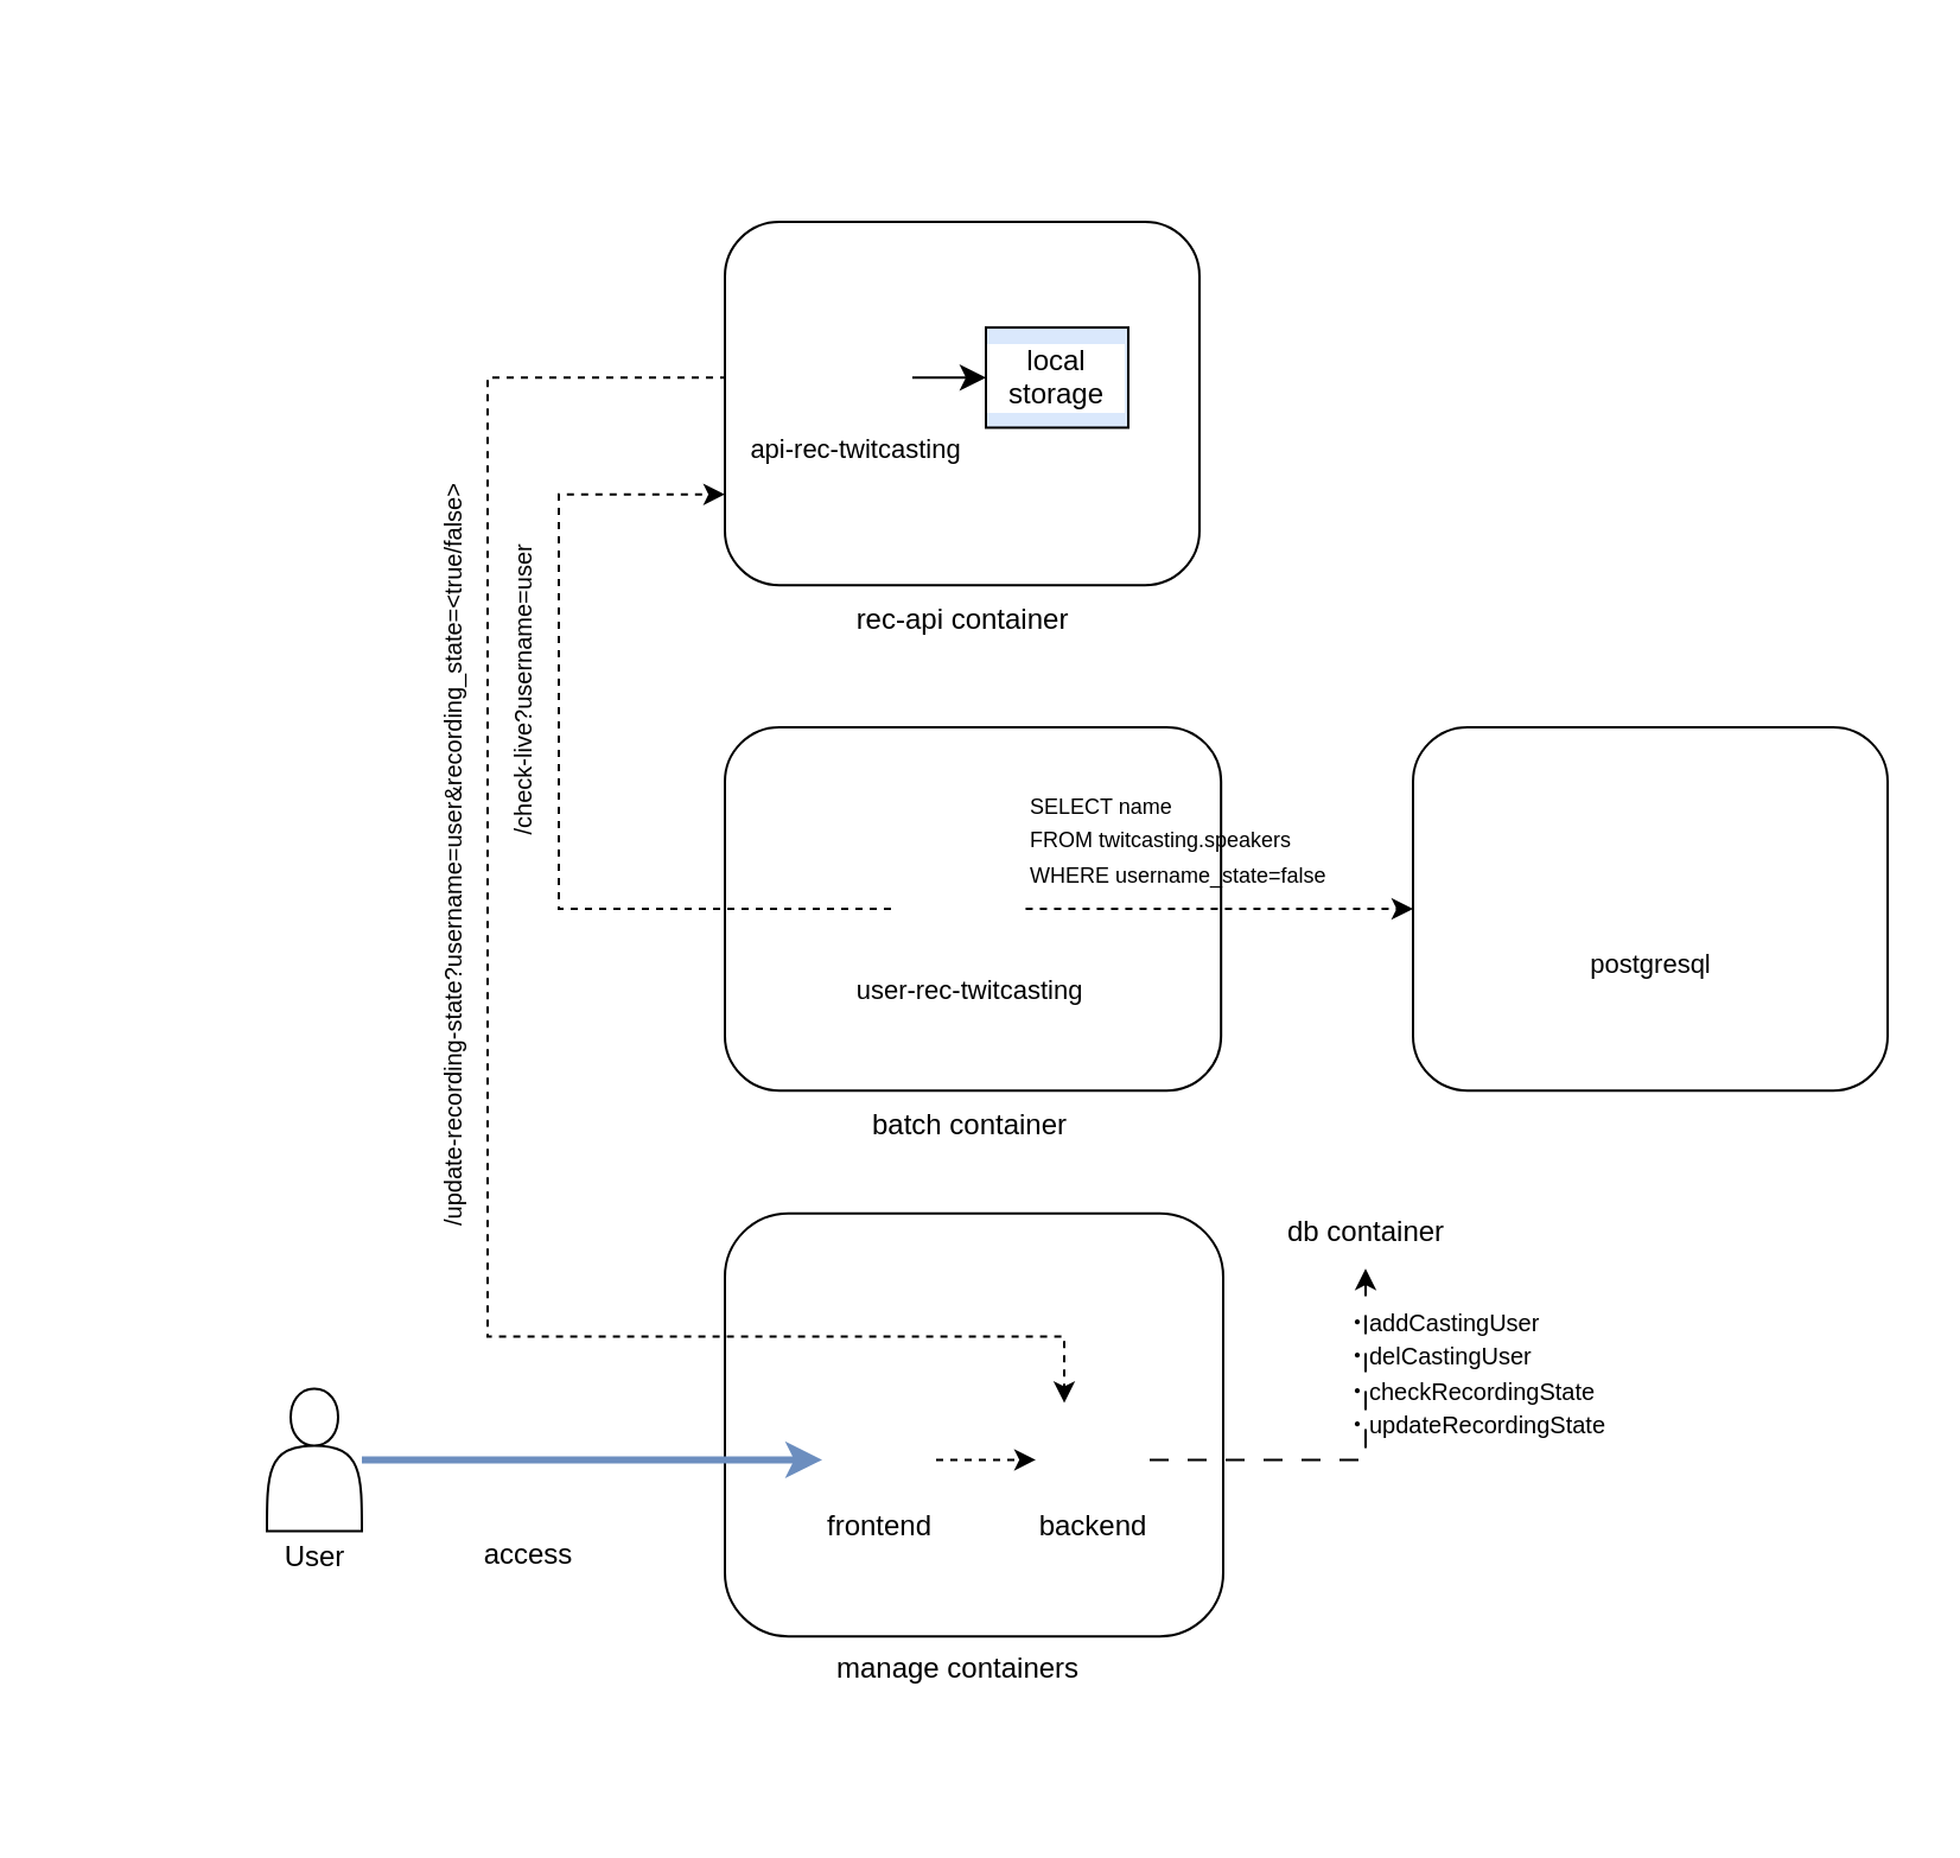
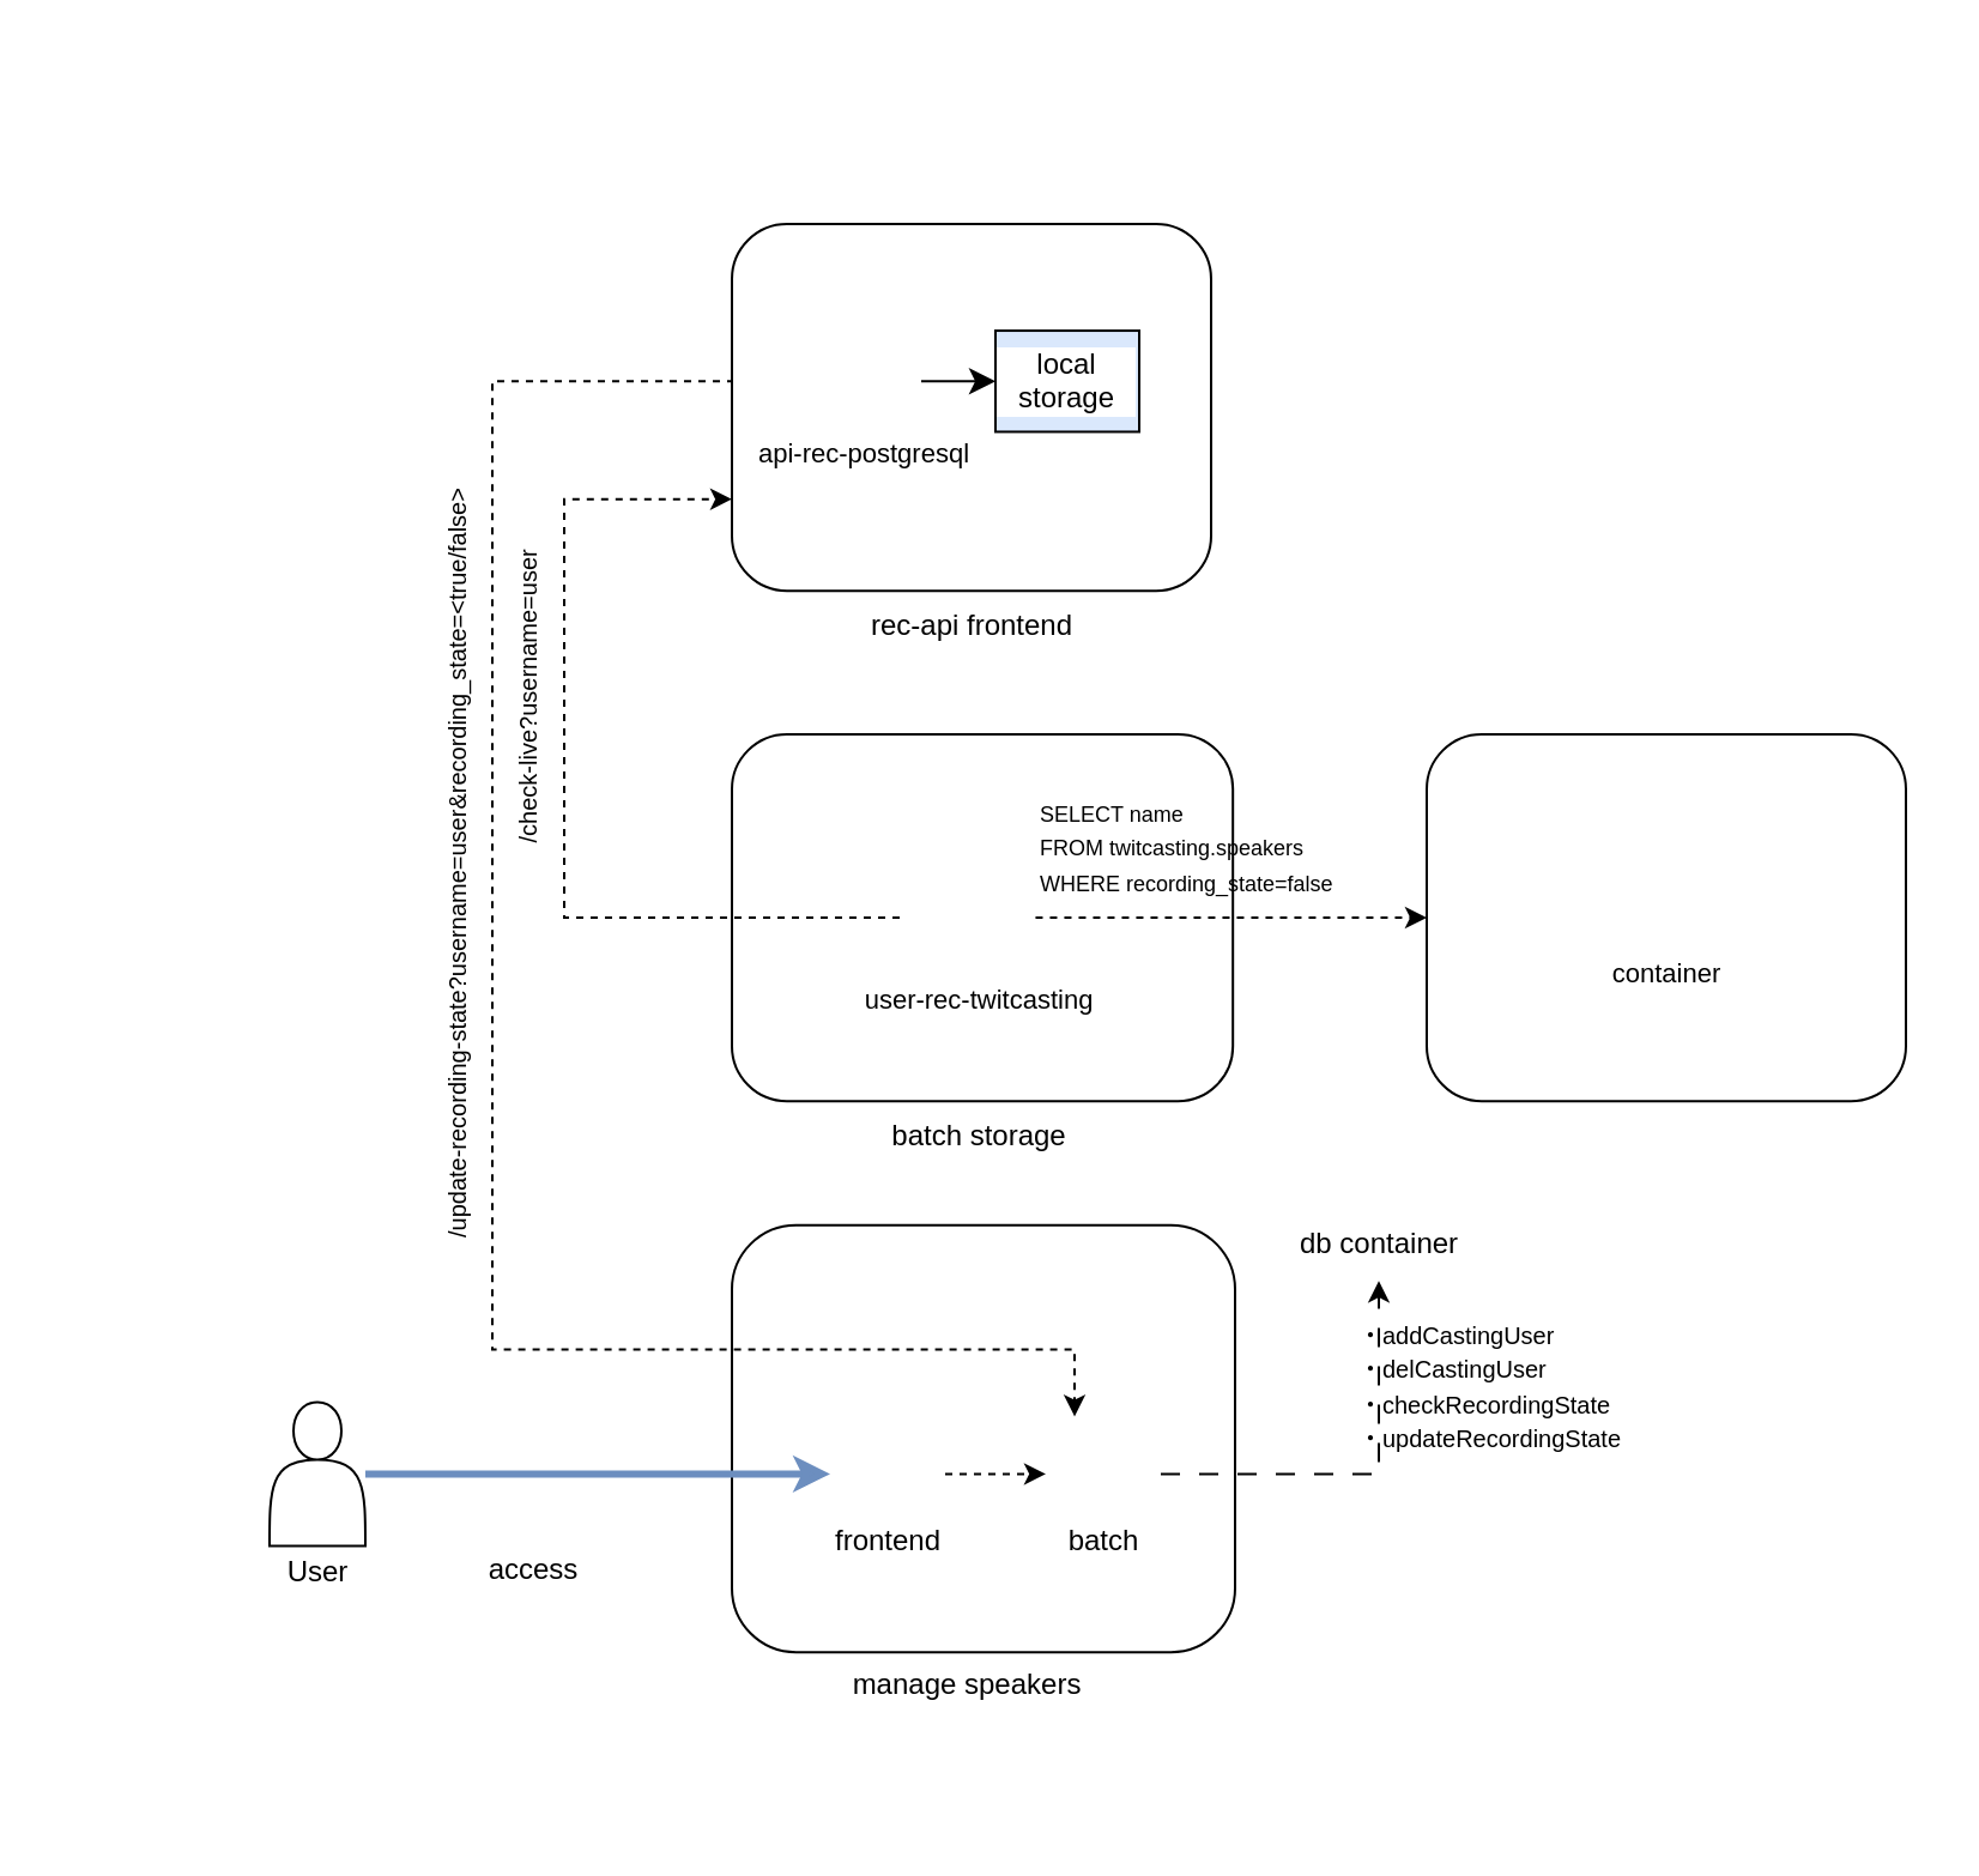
- <mxCell id="21" value="&lt;span class=&quot;AppHeader-context-item-label&quot; style=&quot;box-sizing: border-box; display: inline-block; overflow: hidden; text-overflow: ellipsis; text-wrap-mode: nowrap;&quot;&gt;&lt;font style=&quot;color: rgb(0, 0, 0); font-size: 11px;&quot;&gt;api-rec-twitcasting&lt;/font&gt;&lt;/span&gt;" style="text;html=1;align=center;verticalAlign=middle;resizable=0;points=[];autosize=1;strokeColor=none;fillColor=none;" parent="3" vertex="1"><mxGeometry x="40" y="153.667" width="110" height="30" as="geometry" /></mxCell>
+ <mxCell id="21" value="&lt;span class=&quot;AppHeader-context-item-label&quot; style=&quot;box-sizing: border-box; display: inline-block; overflow: hidden; text-overflow: ellipsis; text-wrap-mode: nowrap;&quot;&gt;&lt;font style=&quot;color: rgb(0, 0, 0); font-size: 11px;&quot;&gt;api-rec-postgresql&lt;/font&gt;&lt;/span&gt;" style="text;html=1;align=center;verticalAlign=middle;resizable=0;points=[];autosize=1;strokeColor=none;fillColor=none;" parent="3" vertex="1"><mxGeometry x="40" y="153.667" width="110" height="30" as="geometry" /></mxCell>
- <mxCell id="4" value="rec-api container" style="text;html=1;align=center;verticalAlign=middle;resizable=0;points=[];autosize=1;strokeColor=none;fillColor=none;" parent="3" vertex="1"><mxGeometry x="85" y="225.09" width="110" height="30" as="geometry" /></mxCell>
+ <mxCell id="4" value="rec-api frontend" style="text;html=1;align=center;verticalAlign=middle;resizable=0;points=[];autosize=1;strokeColor=none;fillColor=none;" parent="3" vertex="1"><mxGeometry x="85" y="225.09" width="110" height="30" as="geometry" /></mxCell>
- <mxCell id="15" value="&lt;font style=&quot;font-size: 9px;&quot;&gt;SELECT name&amp;nbsp;&lt;/font&gt;&lt;div&gt;&lt;font style=&quot;font-size: 9px;&quot;&gt;&lt;font style=&quot;background-color: transparent; color: light-dark(rgb(0, 0, 0), rgb(255, 255, 255));&quot;&gt;FROM twitcasting.&lt;/font&gt;&lt;font style=&quot;background-color: transparent; color: light-dark(rgb(0, 0, 0), rgb(255, 255, 255));&quot;&gt;speakers&amp;nbsp;&lt;/font&gt;&lt;/font&gt;&lt;/div&gt;&lt;div&gt;&lt;font style=&quot;background-color: transparent; color: light-dark(rgb(0, 0, 0), rgb(255, 255, 255)); font-size: 9px;&quot;&gt;WHERE username_state=false&lt;/font&gt;&lt;/div&gt;" style="text;html=1;align=left;verticalAlign=middle;resizable=0;points=[];autosize=1;strokeColor=none;fillColor=none;" parent="12" vertex="1"><mxGeometry x="126.725" y="17.057" width="150" height="60" as="geometry" /></mxCell>
+ <mxCell id="15" value="&lt;font style=&quot;font-size: 9px;&quot;&gt;SELECT name&amp;nbsp;&lt;/font&gt;&lt;div&gt;&lt;font style=&quot;font-size: 9px;&quot;&gt;&lt;font style=&quot;background-color: transparent; color: light-dark(rgb(0, 0, 0), rgb(255, 255, 255));&quot;&gt;FROM twitcasting.&lt;/font&gt;&lt;font style=&quot;background-color: transparent; color: light-dark(rgb(0, 0, 0), rgb(255, 255, 255));&quot;&gt;speakers&amp;nbsp;&lt;/font&gt;&lt;/font&gt;&lt;/div&gt;&lt;div&gt;&lt;font style=&quot;background-color: transparent; color: light-dark(rgb(0, 0, 0), rgb(255, 255, 255)); font-size: 9px;&quot;&gt;WHERE recording_state=false&lt;/font&gt;&lt;/div&gt;" style="text;html=1;align=left;verticalAlign=middle;resizable=0;points=[];autosize=1;strokeColor=none;fillColor=none;" parent="12" vertex="1"><mxGeometry x="126.725" y="17.057" width="150" height="60" as="geometry" /></mxCell>
- <mxCell id="30" value="&lt;span class=&quot;AppHeader-context-item-label&quot; style=&quot;box-sizing: border-box; display: inline-block; overflow: hidden; text-overflow: ellipsis; text-wrap-mode: nowrap;&quot;&gt;&lt;font style=&quot;color: rgb(0, 0, 0); font-size: 11px;&quot;&gt;postgresql&lt;/font&gt;&lt;/span&gt;" style="text;html=1;align=center;verticalAlign=middle;resizable=0;points=[];autosize=1;strokeColor=none;fillColor=none;" vertex="1" parent="3"><mxGeometry x="395" y="370.937" width="70" height="30" as="geometry" /></mxCell>
+ <mxCell id="30" value="&lt;span class=&quot;AppHeader-context-item-label&quot; style=&quot;box-sizing: border-box; display: inline-block; overflow: hidden; text-overflow: ellipsis; text-wrap-mode: nowrap;&quot;&gt;&lt;font style=&quot;color: rgb(0, 0, 0); font-size: 11px;&quot;&gt;container&lt;/font&gt;&lt;/span&gt;" style="text;html=1;align=center;verticalAlign=middle;resizable=0;points=[];autosize=1;strokeColor=none;fillColor=none;" vertex="1" parent="3"><mxGeometry x="395" y="370.937" width="70" height="30" as="geometry" /></mxCell>
- <mxCell id="14" value="batch container" style="text;html=1;align=center;verticalAlign=middle;resizable=0;points=[];autosize=1;strokeColor=none;fillColor=none;" parent="12" vertex="1"><mxGeometry x="47.727" y="153.139" width="110" height="30" as="geometry" /></mxCell>
+ <mxCell id="14" value="batch storage" style="text;html=1;align=center;verticalAlign=middle;resizable=0;points=[];autosize=1;strokeColor=none;fillColor=none;" parent="12" vertex="1"><mxGeometry x="47.727" y="153.139" width="110" height="30" as="geometry" /></mxCell>
- <mxCell id="11" value="backend" style="text;html=1;align=center;verticalAlign=middle;resizable=0;points=[];autosize=1;strokeColor=none;fillColor=none;" parent="3" vertex="1"><mxGeometry x="160" y="606.927" width="70" height="30" as="geometry" /></mxCell>
+ <mxCell id="11" value="batch" style="text;html=1;align=center;verticalAlign=middle;resizable=0;points=[];autosize=1;strokeColor=none;fillColor=none;" parent="3" vertex="1"><mxGeometry x="160" y="606.927" width="70" height="30" as="geometry" /></mxCell>
- <mxCell id="6" value="manage containers" style="text;html=1;align=center;verticalAlign=middle;resizable=0;points=[];autosize=1;strokeColor=none;fillColor=none;" parent="3" vertex="1"><mxGeometry x="72.75" y="666.927" width="130" height="30" as="geometry" /></mxCell>
+ <mxCell id="6" value="manage speakers" style="text;html=1;align=center;verticalAlign=middle;resizable=0;points=[];autosize=1;strokeColor=none;fillColor=none;" parent="3" vertex="1"><mxGeometry x="72.75" y="666.927" width="130" height="30" as="geometry" /></mxCell>
